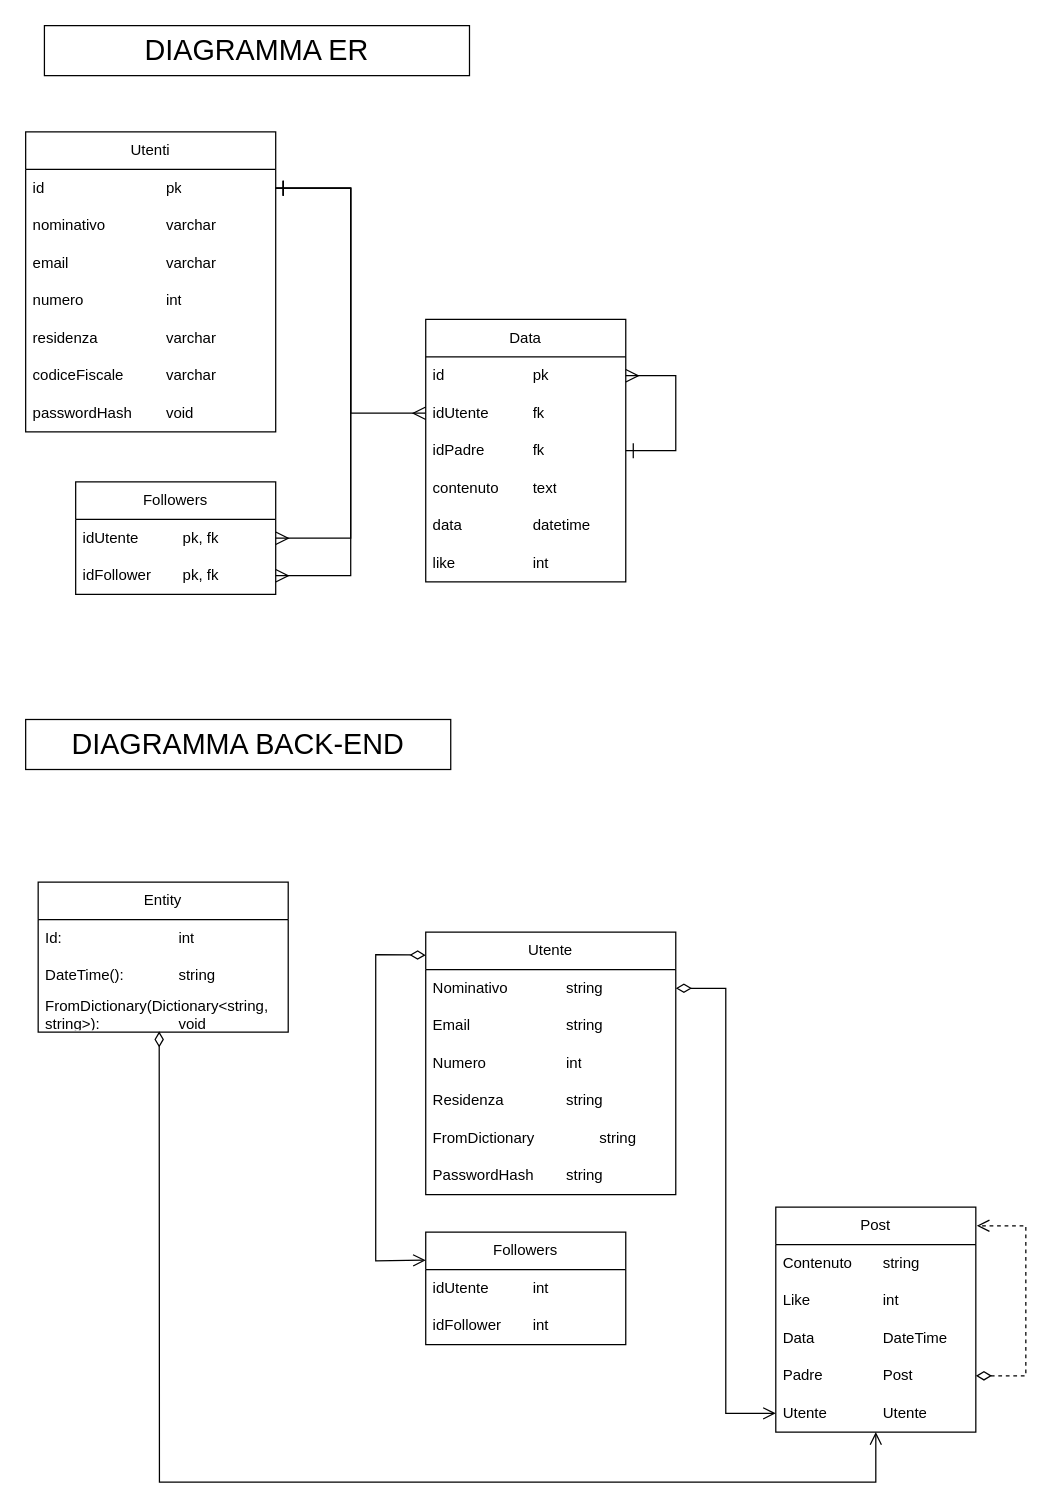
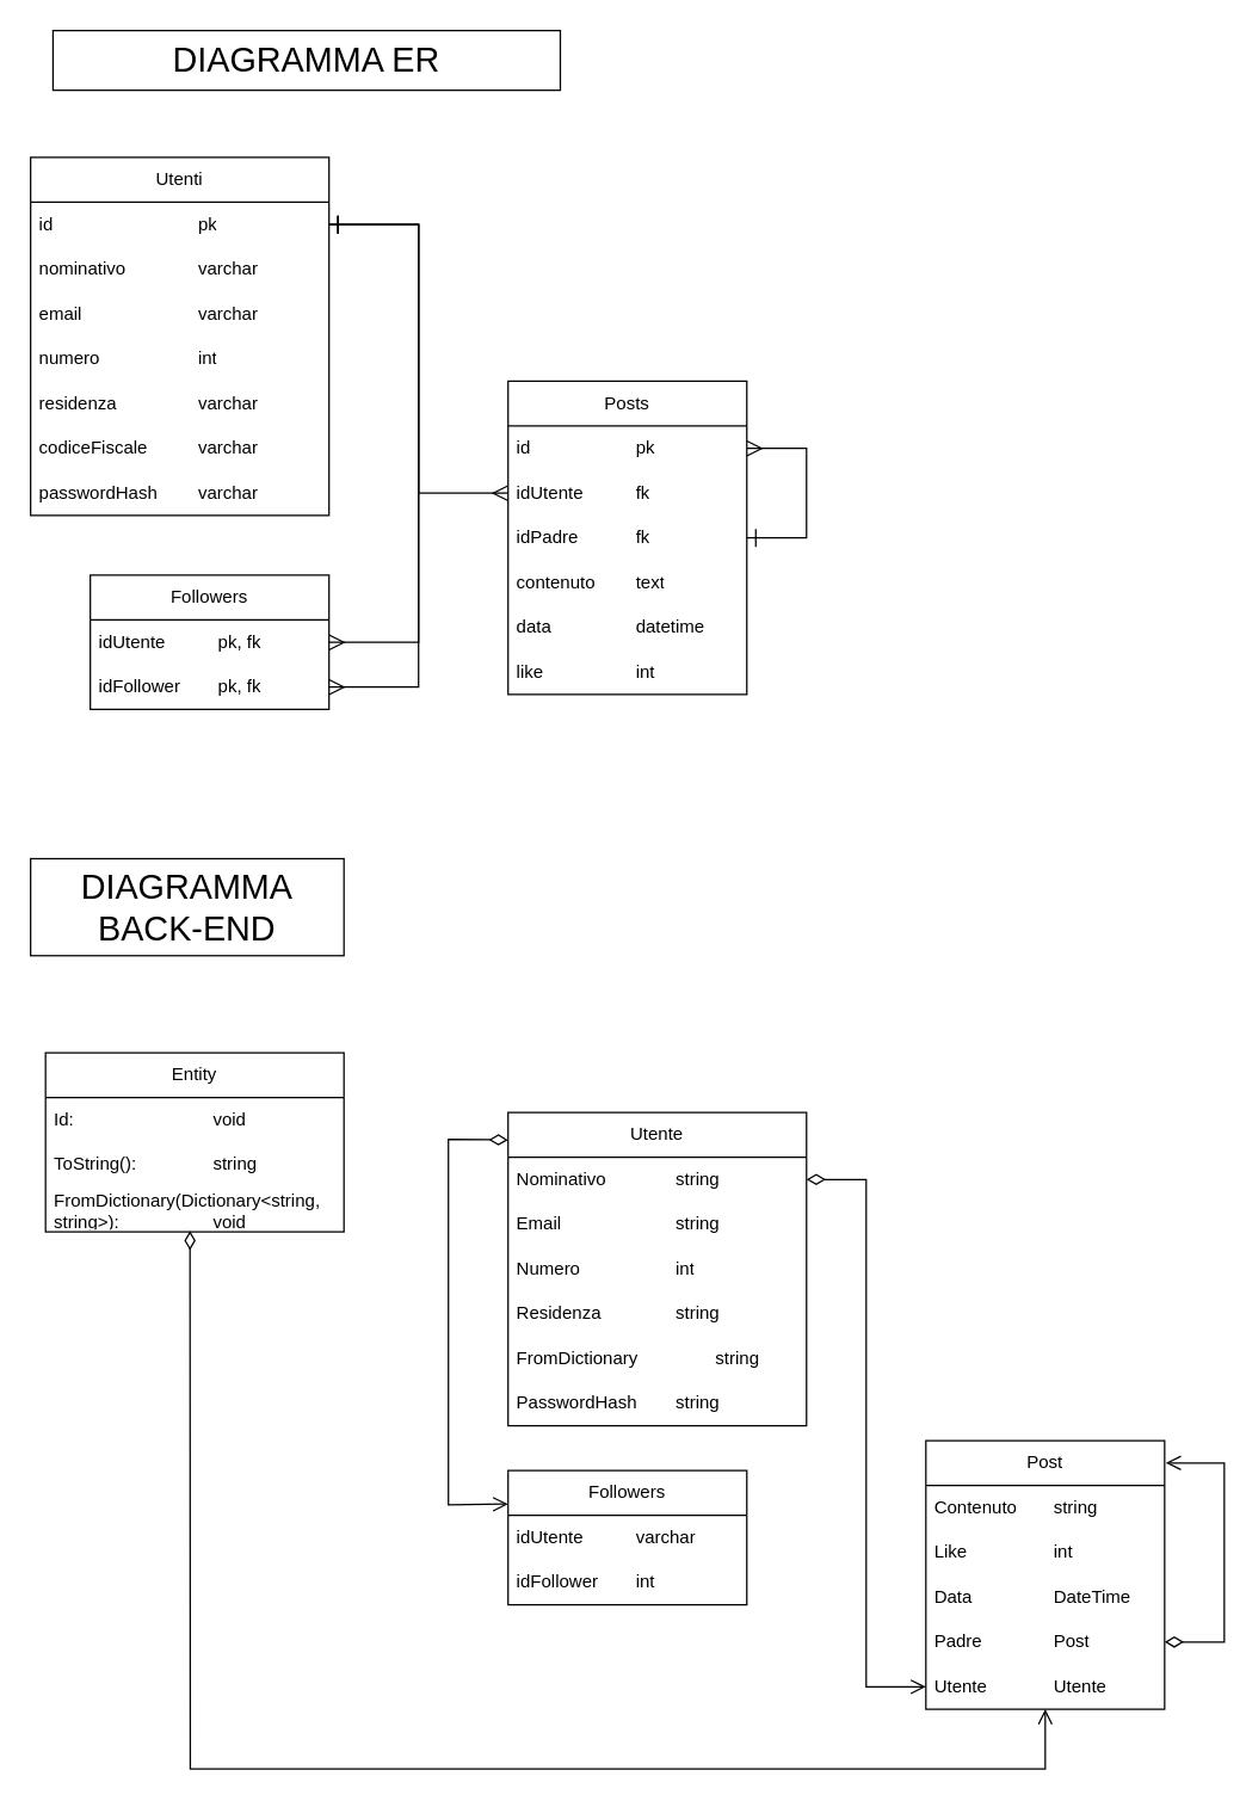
- <mxCell id="10" value="Data" style="swimlane;fontStyle=0;childLayout=stackLayout;horizontal=1;startSize=30;horizontalStack=0;resizeParent=1;resizeParentMax=0;resizeLast=0;collapsible=1;marginBottom=0;whiteSpace=wrap;html=1;" vertex="1" parent="1"><mxGeometry x="340" y="255" width="160" height="210" as="geometry" /></mxCell>
+ <mxCell id="10" value="Posts" style="swimlane;fontStyle=0;childLayout=stackLayout;horizontal=1;startSize=30;horizontalStack=0;resizeParent=1;resizeParentMax=0;resizeLast=0;collapsible=1;marginBottom=0;whiteSpace=wrap;html=1;" vertex="1" parent="1"><mxGeometry x="340" y="255" width="160" height="210" as="geometry" /></mxCell>
- <mxCell id="9" value="passwordHash&lt;span style=&quot;white-space: pre;&quot;&gt;&#09;&lt;/span&gt;void" style="text;strokeColor=none;fillColor=none;align=left;verticalAlign=middle;spacingLeft=4;spacingRight=4;overflow=hidden;points=[[0,0.5],[1,0.5]];portConstraint=eastwest;rotatable=0;whiteSpace=wrap;html=1;" vertex="1" parent="2"><mxGeometry y="210" width="200" height="30" as="geometry" /></mxCell>
+ <mxCell id="9" value="passwordHash&lt;span style=&quot;white-space: pre;&quot;&gt;&#09;&lt;/span&gt;varchar" style="text;strokeColor=none;fillColor=none;align=left;verticalAlign=middle;spacingLeft=4;spacingRight=4;overflow=hidden;points=[[0,0.5],[1,0.5]];portConstraint=eastwest;rotatable=0;whiteSpace=wrap;html=1;" vertex="1" parent="2"><mxGeometry y="210" width="200" height="30" as="geometry" /></mxCell>
- <mxCell id="27" value="&lt;font style=&quot;font-size: 23px;&quot;&gt;DIAGRAMMA BACK-END&lt;/font&gt;" style="html=1;whiteSpace=wrap;" vertex="1" parent="1"><mxGeometry x="20" y="575" width="340" height="40" as="geometry" /></mxCell>
+ <mxCell id="27" value="&lt;font style=&quot;font-size: 23px;&quot;&gt;DIAGRAMMA BACK-END&lt;/font&gt;" style="html=1;whiteSpace=wrap;" vertex="1" parent="1"><mxGeometry x="20" y="575" width="210" height="65" as="geometry" /></mxCell>
- <mxCell id="37" value="Id:&lt;span style=&quot;white-space: pre;&quot;&gt;&#09;&lt;/span&gt;&lt;span style=&quot;white-space: pre;&quot;&gt;&#09;&lt;/span&gt;&lt;span style=&quot;white-space: pre;&quot;&gt;&#09;&lt;/span&gt;&lt;span style=&quot;white-space: pre;&quot;&gt;&#09;&lt;/span&gt;int" style="text;strokeColor=none;fillColor=none;align=left;verticalAlign=middle;spacingLeft=4;spacingRight=4;overflow=hidden;points=[[0,0.5],[1,0.5]];portConstraint=eastwest;rotatable=0;whiteSpace=wrap;html=1;" vertex="1" parent="36"><mxGeometry y="30" width="200" height="30" as="geometry" /></mxCell>
+ <mxCell id="37" value="Id:&lt;span style=&quot;white-space: pre;&quot;&gt;&#09;&lt;/span&gt;&lt;span style=&quot;white-space: pre;&quot;&gt;&#09;&lt;/span&gt;&lt;span style=&quot;white-space: pre;&quot;&gt;&#09;&lt;/span&gt;&lt;span style=&quot;white-space: pre;&quot;&gt;&#09;&lt;/span&gt;void" style="text;strokeColor=none;fillColor=none;align=left;verticalAlign=middle;spacingLeft=4;spacingRight=4;overflow=hidden;points=[[0,0.5],[1,0.5]];portConstraint=eastwest;rotatable=0;whiteSpace=wrap;html=1;" vertex="1" parent="36"><mxGeometry y="30" width="200" height="30" as="geometry" /></mxCell>
- <mxCell id="38" value="DateTime():&lt;span style=&quot;white-space: pre;&quot;&gt;&#09;&lt;/span&gt;&lt;span style=&quot;white-space: pre;&quot;&gt;&#09;&lt;/span&gt;string" style="text;strokeColor=none;fillColor=none;align=left;verticalAlign=middle;spacingLeft=4;spacingRight=4;overflow=hidden;points=[[0,0.5],[1,0.5]];portConstraint=eastwest;rotatable=0;whiteSpace=wrap;html=1;" vertex="1" parent="36"><mxGeometry y="60" width="200" height="30" as="geometry" /></mxCell>
+ <mxCell id="38" value="ToString():&lt;span style=&quot;white-space: pre;&quot;&gt;&#09;&lt;/span&gt;&lt;span style=&quot;white-space: pre;&quot;&gt;&#09;&lt;/span&gt;string" style="text;strokeColor=none;fillColor=none;align=left;verticalAlign=middle;spacingLeft=4;spacingRight=4;overflow=hidden;points=[[0,0.5],[1,0.5]];portConstraint=eastwest;rotatable=0;whiteSpace=wrap;html=1;" vertex="1" parent="36"><mxGeometry y="60" width="200" height="30" as="geometry" /></mxCell>
- <mxCell id="47" value="idUtente&lt;span style=&quot;white-space: pre;&quot;&gt;&#09;&lt;/span&gt;&lt;span style=&quot;white-space: pre;&quot;&gt;&#09;&lt;/span&gt;int" style="text;strokeColor=none;fillColor=none;align=left;verticalAlign=middle;spacingLeft=4;spacingRight=4;overflow=hidden;points=[[0,0.5],[1,0.5]];portConstraint=eastwest;rotatable=0;whiteSpace=wrap;html=1;" vertex="1" parent="46"><mxGeometry y="30" width="160" height="30" as="geometry" /></mxCell>
+ <mxCell id="47" value="idUtente&lt;span style=&quot;white-space: pre;&quot;&gt;&#09;&lt;/span&gt;&lt;span style=&quot;white-space: pre;&quot;&gt;&#09;&lt;/span&gt;varchar" style="text;strokeColor=none;fillColor=none;align=left;verticalAlign=middle;spacingLeft=4;spacingRight=4;overflow=hidden;points=[[0,0.5],[1,0.5]];portConstraint=eastwest;rotatable=0;whiteSpace=wrap;html=1;" vertex="1" parent="46"><mxGeometry y="30" width="160" height="30" as="geometry" /></mxCell>
- <mxCell id="34" value="" style="endArrow=open;startArrow=diamondThin;endFill=0;startFill=0;endSize=8;startSize=10;html=1;rounded=0;exitX=1;exitY=0.5;exitDx=0;exitDy=0;entryX=1.005;entryY=0.083;entryDx=0;entryDy=0;entryPerimeter=0;dashed=1;" edge="1" parent="28" source="32" target="28"><mxGeometry width="160" relative="1" as="geometry"><mxPoint x="260.0" y="14.94" as="sourcePoint" /><mxPoint x="260.96" y="165" as="targetPoint" /><Array as="points"><mxPoint x="200" y="135" /><mxPoint x="200" y="15" /></Array></mxGeometry></mxCell>
+ <mxCell id="34" value="" style="endArrow=open;startArrow=diamondThin;endFill=0;startFill=0;endSize=8;startSize=10;html=1;rounded=0;exitX=1;exitY=0.5;exitDx=0;exitDy=0;entryX=1.005;entryY=0.083;entryDx=0;entryDy=0;entryPerimeter=0;" edge="1" parent="28" source="32" target="28"><mxGeometry width="160" relative="1" as="geometry"><mxPoint x="260.0" y="14.94" as="sourcePoint" /><mxPoint x="260.96" y="165" as="targetPoint" /><Array as="points"><mxPoint x="200" y="135" /><mxPoint x="200" y="15" /></Array></mxGeometry></mxCell>
